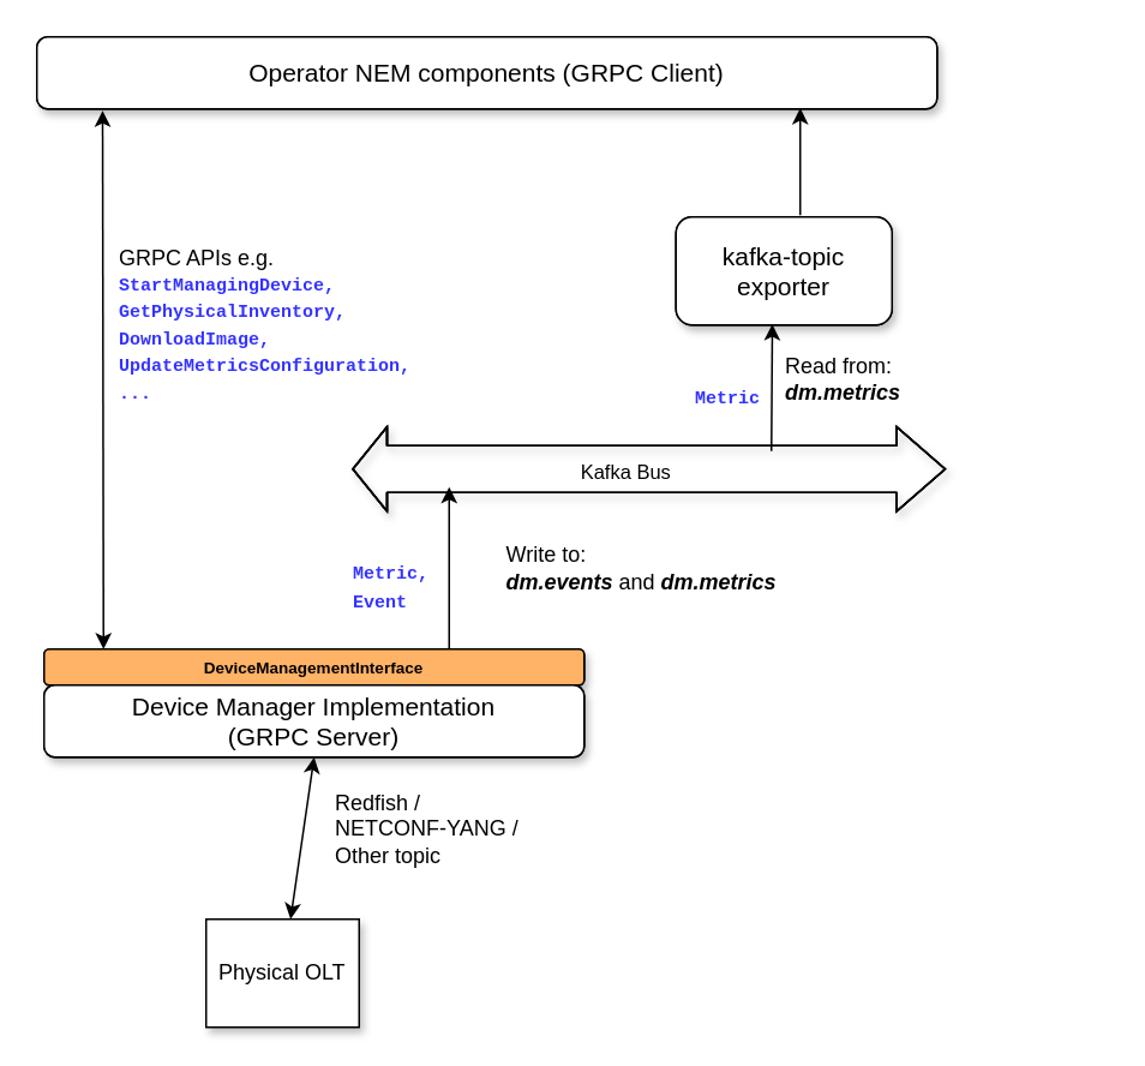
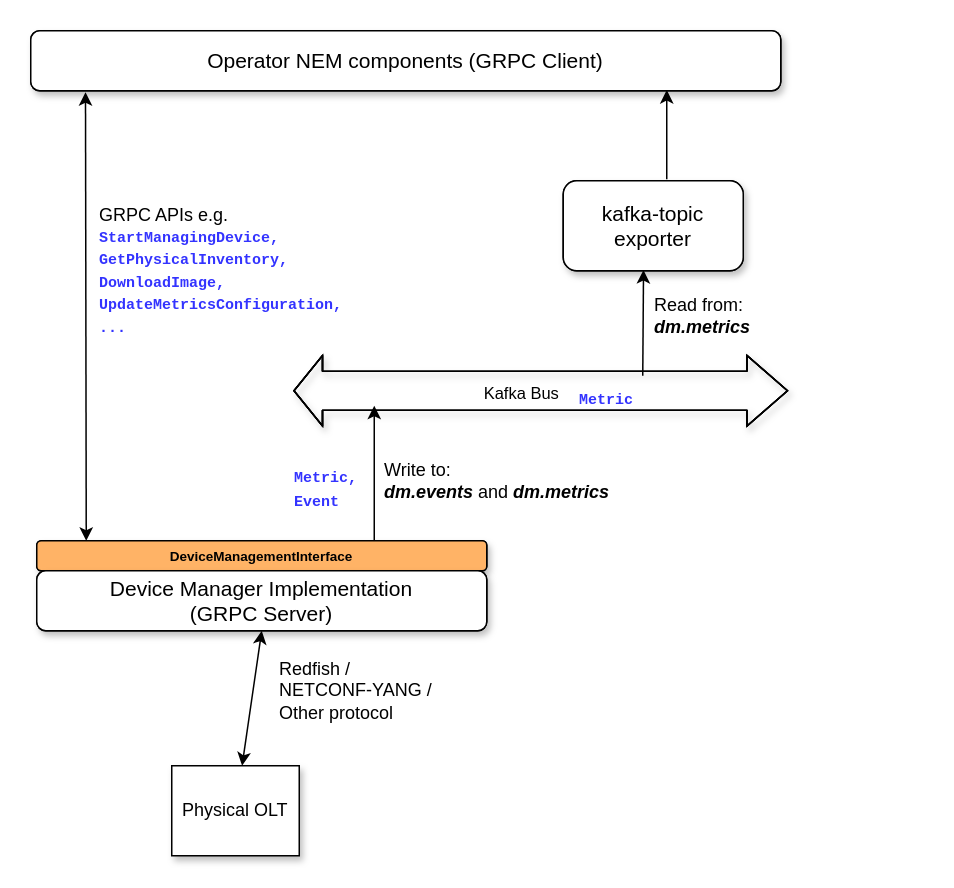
- <mxCell id="18" value="&lt;font face=&quot;Courier New&quot; color=&quot;#3333ff&quot;&gt;&lt;b&gt;&lt;span style=&quot;font-size: 10px&quot;&gt;Metric&lt;br&gt;&lt;/span&gt;&lt;/b&gt;&lt;/font&gt;" style="text;html=1;strokeColor=none;fillColor=none;align=left;verticalAlign=middle;whiteSpace=wrap;rounded=0;" vertex="1" parent="1"><mxGeometry x="384" y="210" width="50" height="20" as="geometry" /></mxCell>
+ <mxCell id="18" value="&lt;font face=&quot;Courier New&quot; color=&quot;#3333ff&quot;&gt;&lt;b&gt;&lt;span style=&quot;font-size: 10px&quot;&gt;Metric&lt;br&gt;&lt;/span&gt;&lt;/b&gt;&lt;/font&gt;" style="text;html=1;strokeColor=none;fillColor=none;align=left;verticalAlign=middle;whiteSpace=wrap;rounded=0;" vertex="1" parent="1"><mxGeometry x="384" y="255" width="50" height="20" as="geometry" /></mxCell>
- <mxCell id="16" value="Write to:&lt;br&gt;&lt;b&gt;&lt;i&gt;dm.events&lt;/i&gt;&lt;/b&gt; and &lt;i&gt;&lt;b&gt;dm.metrics&lt;/b&gt;&lt;/i&gt;" style="text;html=1;strokeColor=none;fillColor=none;align=left;verticalAlign=middle;whiteSpace=wrap;rounded=0;" vertex="1" parent="1"><mxGeometry x="279" y="305" width="180" height="20" as="geometry" /></mxCell>
+ <mxCell id="16" value="Write to:&lt;br&gt;&lt;b&gt;&lt;i&gt;dm.events&lt;/i&gt;&lt;/b&gt; and &lt;i&gt;&lt;b&gt;dm.metrics&lt;/b&gt;&lt;/i&gt;" style="text;html=1;strokeColor=none;fillColor=none;align=left;verticalAlign=middle;whiteSpace=wrap;rounded=0;" vertex="1" parent="1"><mxGeometry x="254" y="310" width="180" height="20" as="geometry" /></mxCell>
- <mxCell id="10" value="Redfish /&lt;br&gt;NETCONF-YANG /&lt;br&gt;Other topic" style="text;html=1;strokeColor=none;fillColor=none;align=left;verticalAlign=middle;whiteSpace=wrap;rounded=0;" vertex="1" parent="1"><mxGeometry x="184" y="450" width="150" height="20" as="geometry" /></mxCell>
+ <mxCell id="10" value="Redfish /&lt;br&gt;NETCONF-YANG /&lt;br&gt;Other protocol" style="text;html=1;strokeColor=none;fillColor=none;align=left;verticalAlign=middle;whiteSpace=wrap;rounded=0;" vertex="1" parent="1"><mxGeometry x="184" y="450" width="150" height="20" as="geometry" /></mxCell>
